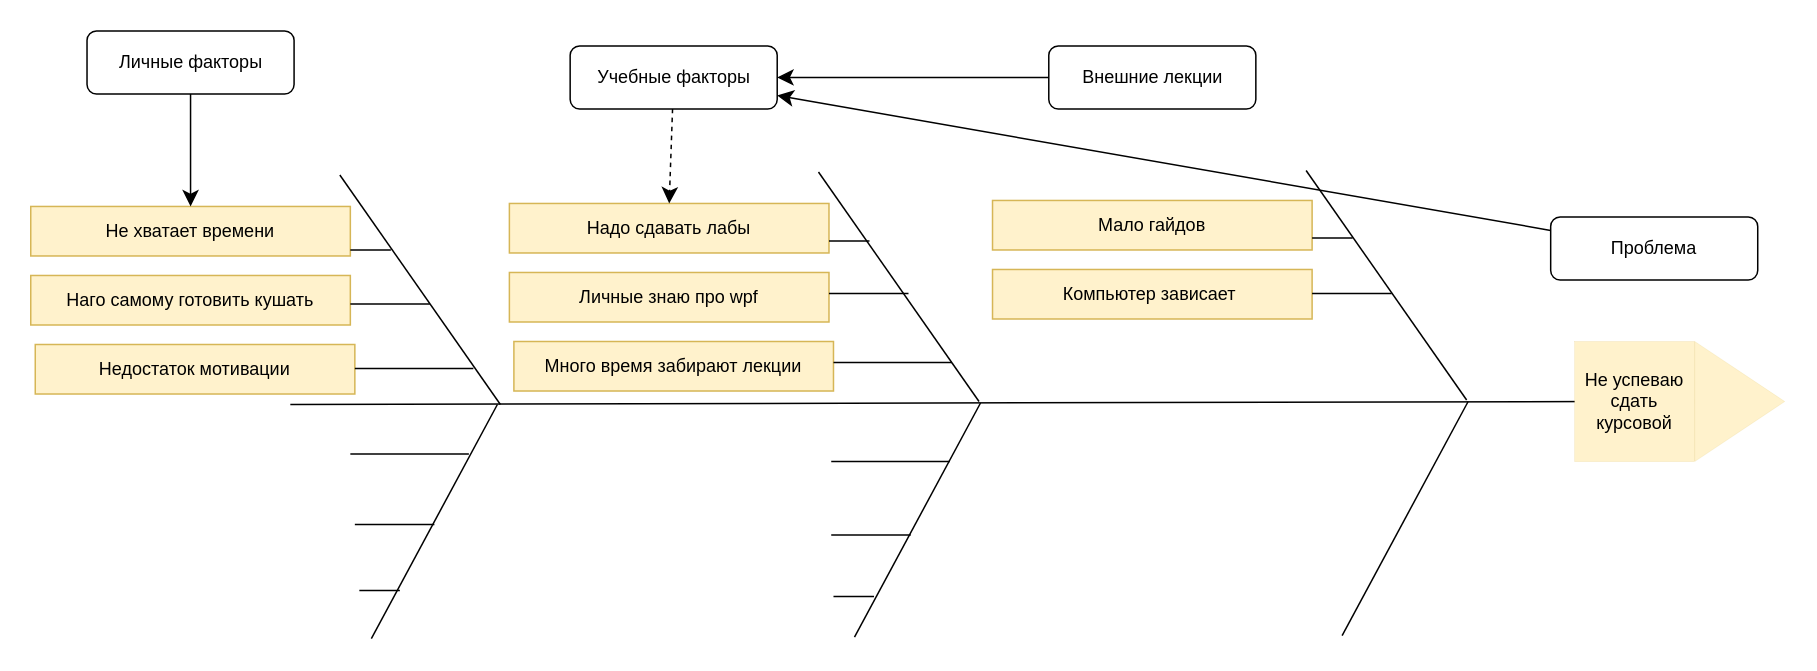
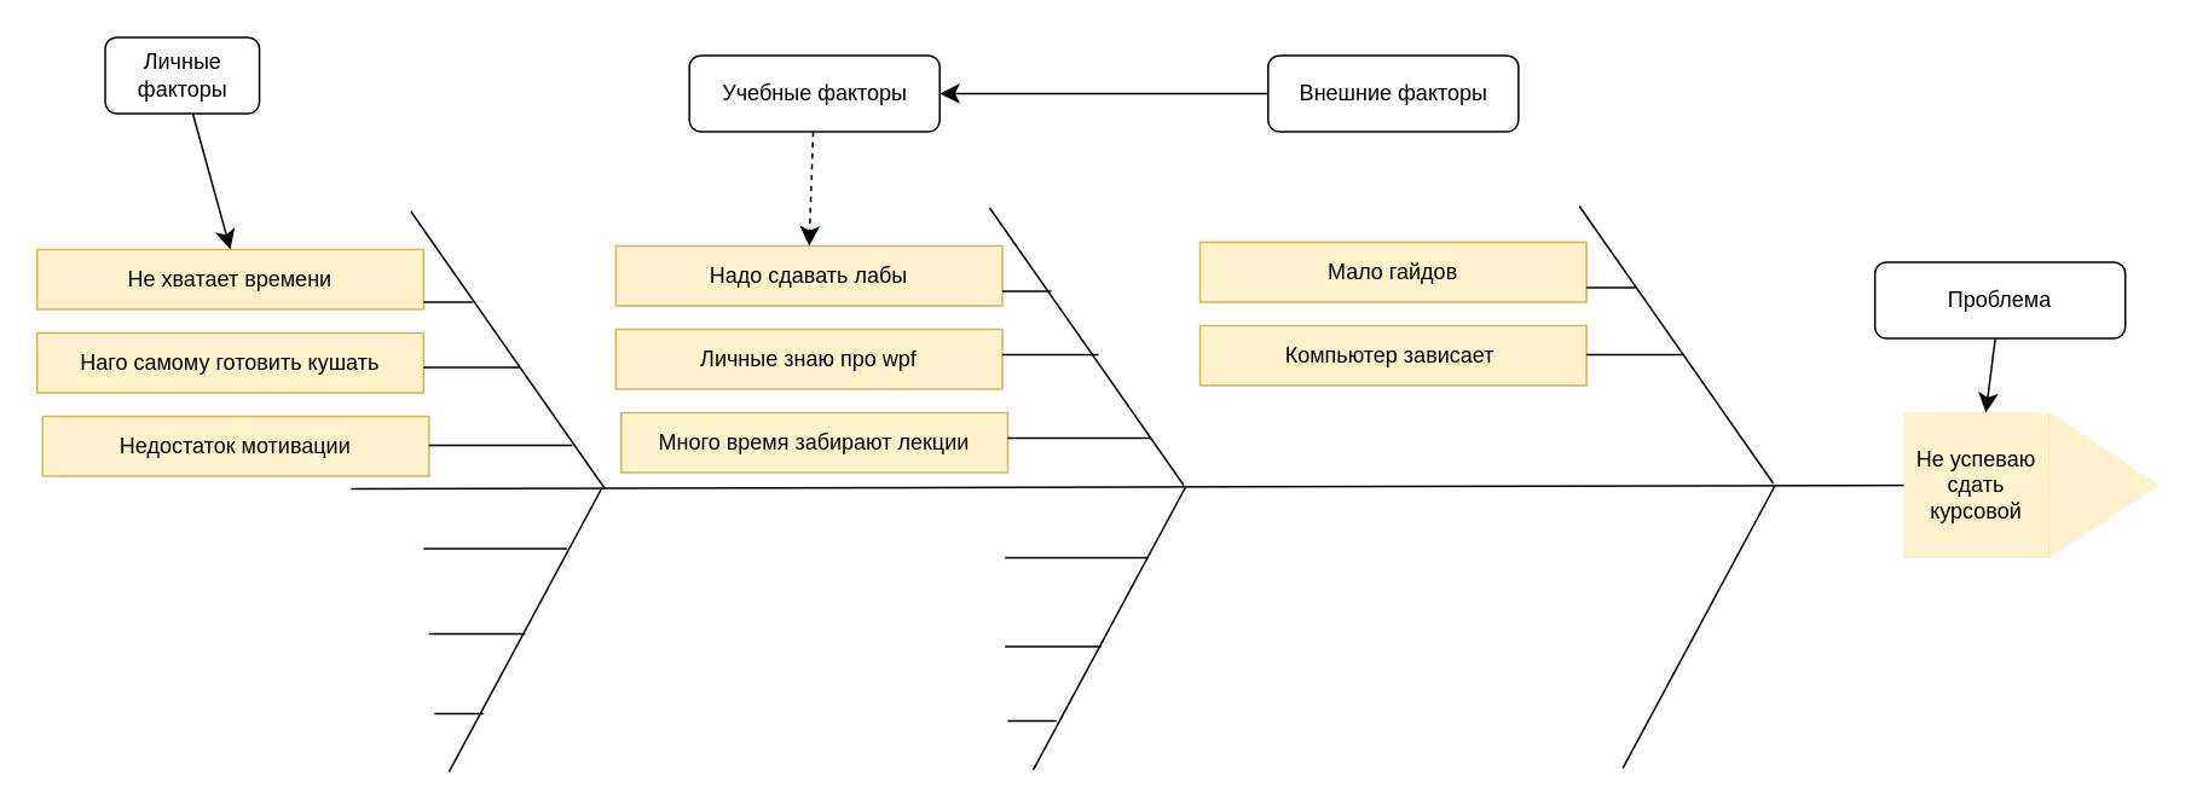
- <mxCell id="34" value="Личные факторы" style="rounded=1;whiteSpace=wrap;html=1;" vertex="1" parent="1"><mxGeometry x="57.5" y="20" width="138" height="42" as="geometry" /></mxCell>
+ <mxCell id="34" value="Личные факторы" style="rounded=1;whiteSpace=wrap;html=1;" vertex="1" parent="1"><mxGeometry x="57.5" y="20" width="85" height="42" as="geometry" /></mxCell>
- <mxCell id="38" value="Внешние лекции" style="rounded=1;whiteSpace=wrap;html=1;" vertex="1" parent="1"><mxGeometry x="698.5" y="30" width="138" height="42" as="geometry" /></mxCell>
+ <mxCell id="38" value="Внешние факторы" style="rounded=1;whiteSpace=wrap;html=1;" vertex="1" parent="1"><mxGeometry x="698.5" y="30" width="138" height="42" as="geometry" /></mxCell>
- <mxCell id="39" style="edgeStyle=none;curved=1;rounded=0;orthogonalLoop=1;jettySize=auto;html=1;fontSize=12;startSize=8;endSize=8;" edge="1" parent="1" source="40" target="36"><mxGeometry relative="1" as="geometry" /></mxCell>
+ <mxCell id="39" style="edgeStyle=none;curved=1;rounded=0;orthogonalLoop=1;jettySize=auto;html=1;fontSize=12;startSize=8;endSize=8;" edge="1" parent="1" source="40" target="7"><mxGeometry relative="1" as="geometry" /></mxCell>
